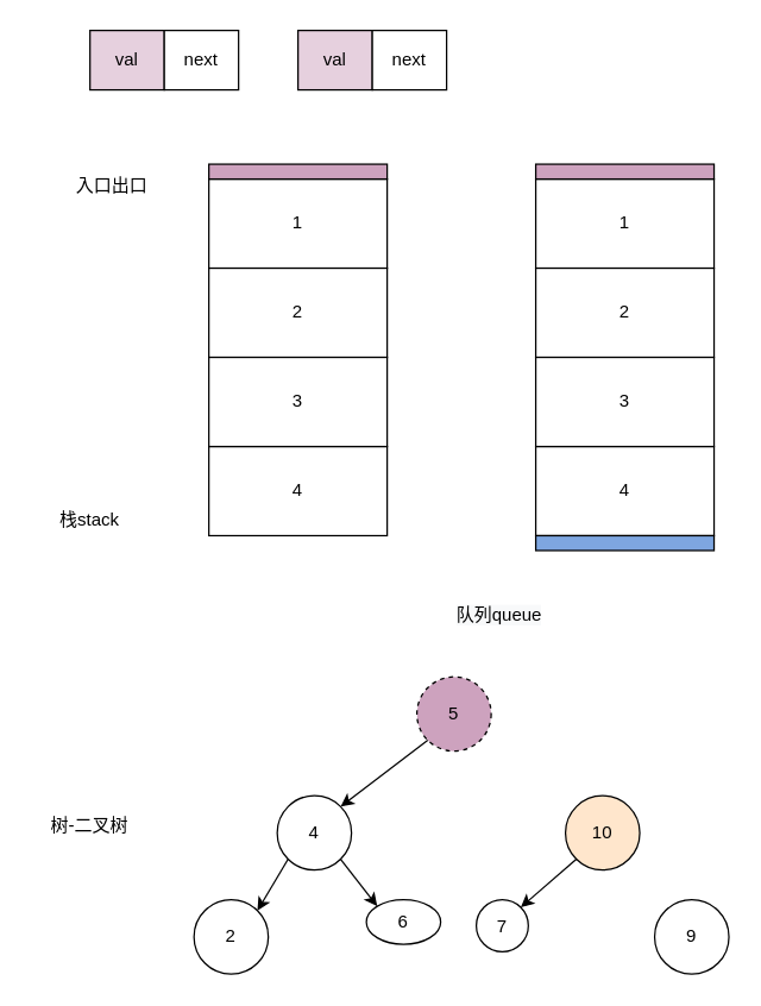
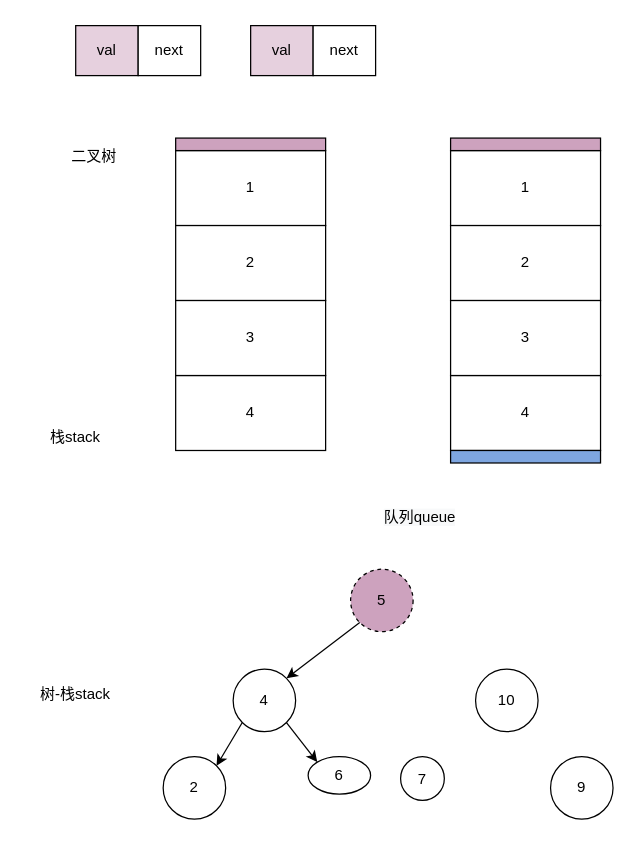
- <mxCell id="3" value="入口出口" style="text;html=1;strokeColor=none;fillColor=none;align=center;verticalAlign=middle;whiteSpace=wrap;rounded=0;" parent="1" vertex="1"><mxGeometry x="30" y="120" width="90" height="10" as="geometry" /></mxCell>
+ <mxCell id="3" value="二叉树" style="text;html=1;strokeColor=none;fillColor=none;align=center;verticalAlign=middle;whiteSpace=wrap;rounded=0;" parent="1" vertex="1"><mxGeometry x="30" y="120" width="90" height="10" as="geometry" /></mxCell>
- <mxCell id="32" value="树-二叉树" style="text;html=1;strokeColor=none;fillColor=none;align=center;verticalAlign=middle;whiteSpace=wrap;rounded=0;" parent="1" vertex="1"><mxGeometry x="20" y="534.5" width="80" height="40" as="geometry" /></mxCell>
+ <mxCell id="32" value="树-栈stack" style="text;html=1;strokeColor=none;fillColor=none;align=center;verticalAlign=middle;whiteSpace=wrap;rounded=0;" parent="1" vertex="1"><mxGeometry x="20" y="534.5" width="80" height="40" as="geometry" /></mxCell>
- <mxCell id="8" value="10" style="ellipse;whiteSpace=wrap;html=1;aspect=fixed;fillColor=#ffe6cc;" parent="4" vertex="1"><mxGeometry x="250" y="80" width="50" height="50" as="geometry" /></mxCell>
+ <mxCell id="8" value="10" style="ellipse;whiteSpace=wrap;html=1;aspect=fixed;" parent="4" vertex="1"><mxGeometry x="250" y="80" width="50" height="50" as="geometry" /></mxCell>
- <mxCell id="16" style="edgeStyle=none;rounded=0;orthogonalLoop=1;jettySize=auto;html=1;exitX=0;exitY=1;exitDx=0;exitDy=0;entryX=1;entryY=0;entryDx=0;entryDy=0;" parent="4" source="8" target="15" edge="1"><mxGeometry relative="1" as="geometry" /></mxCell>
